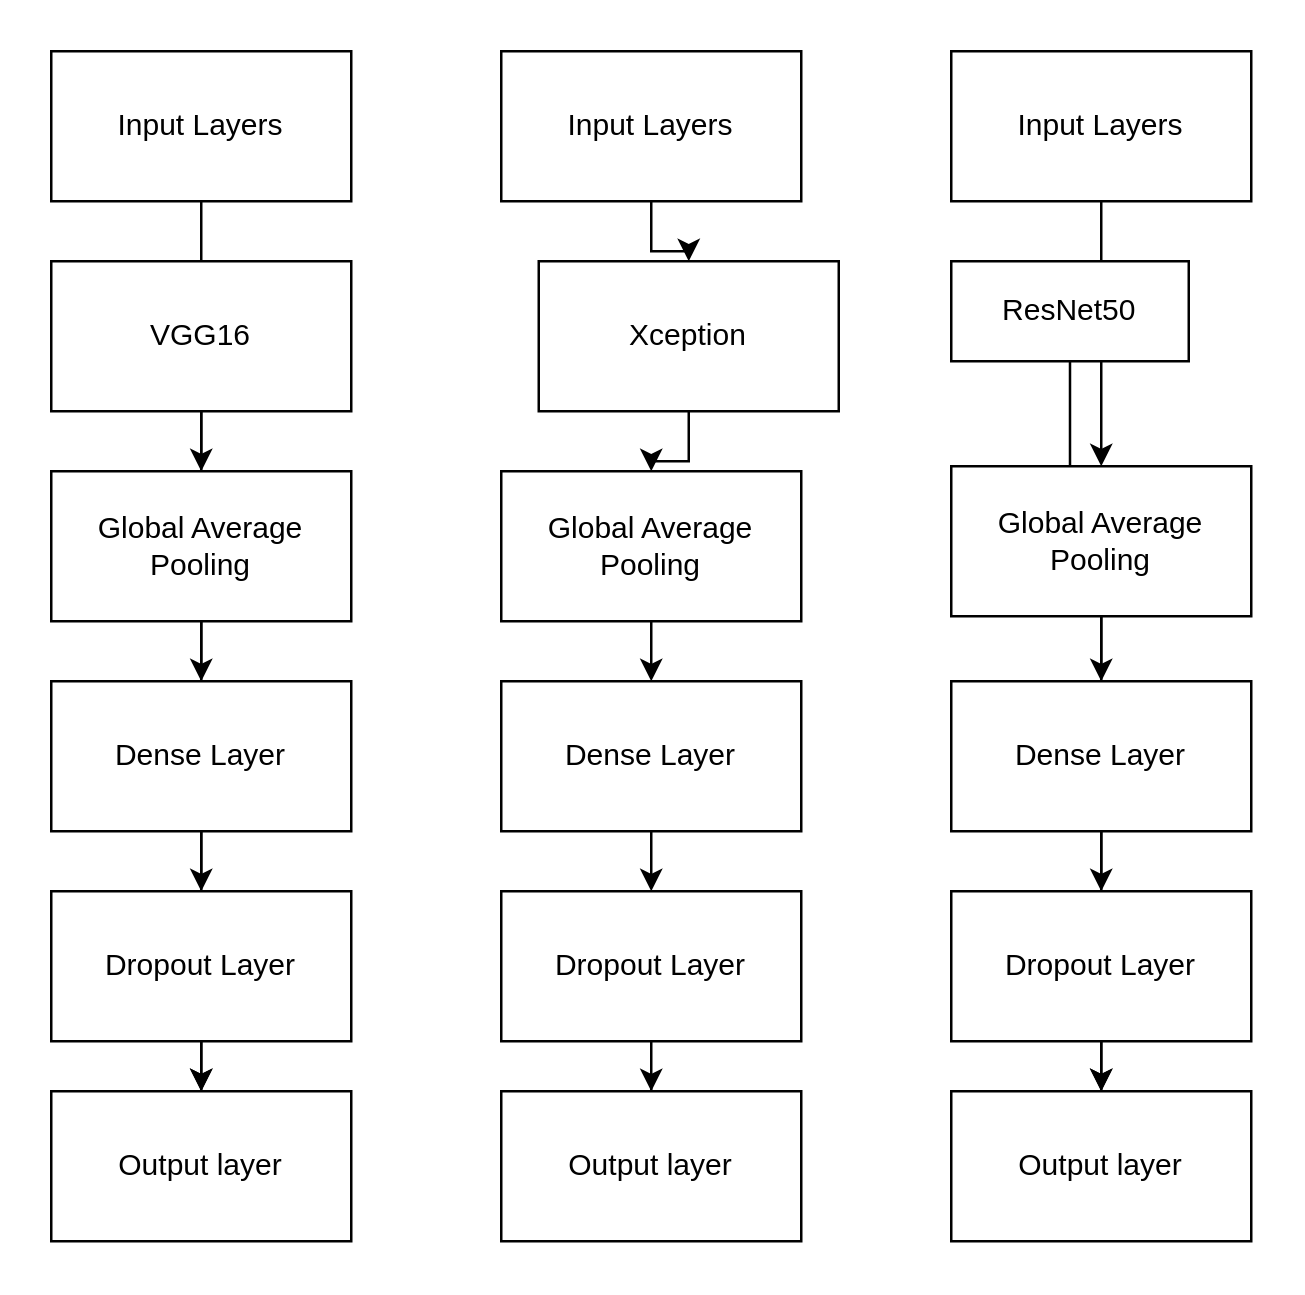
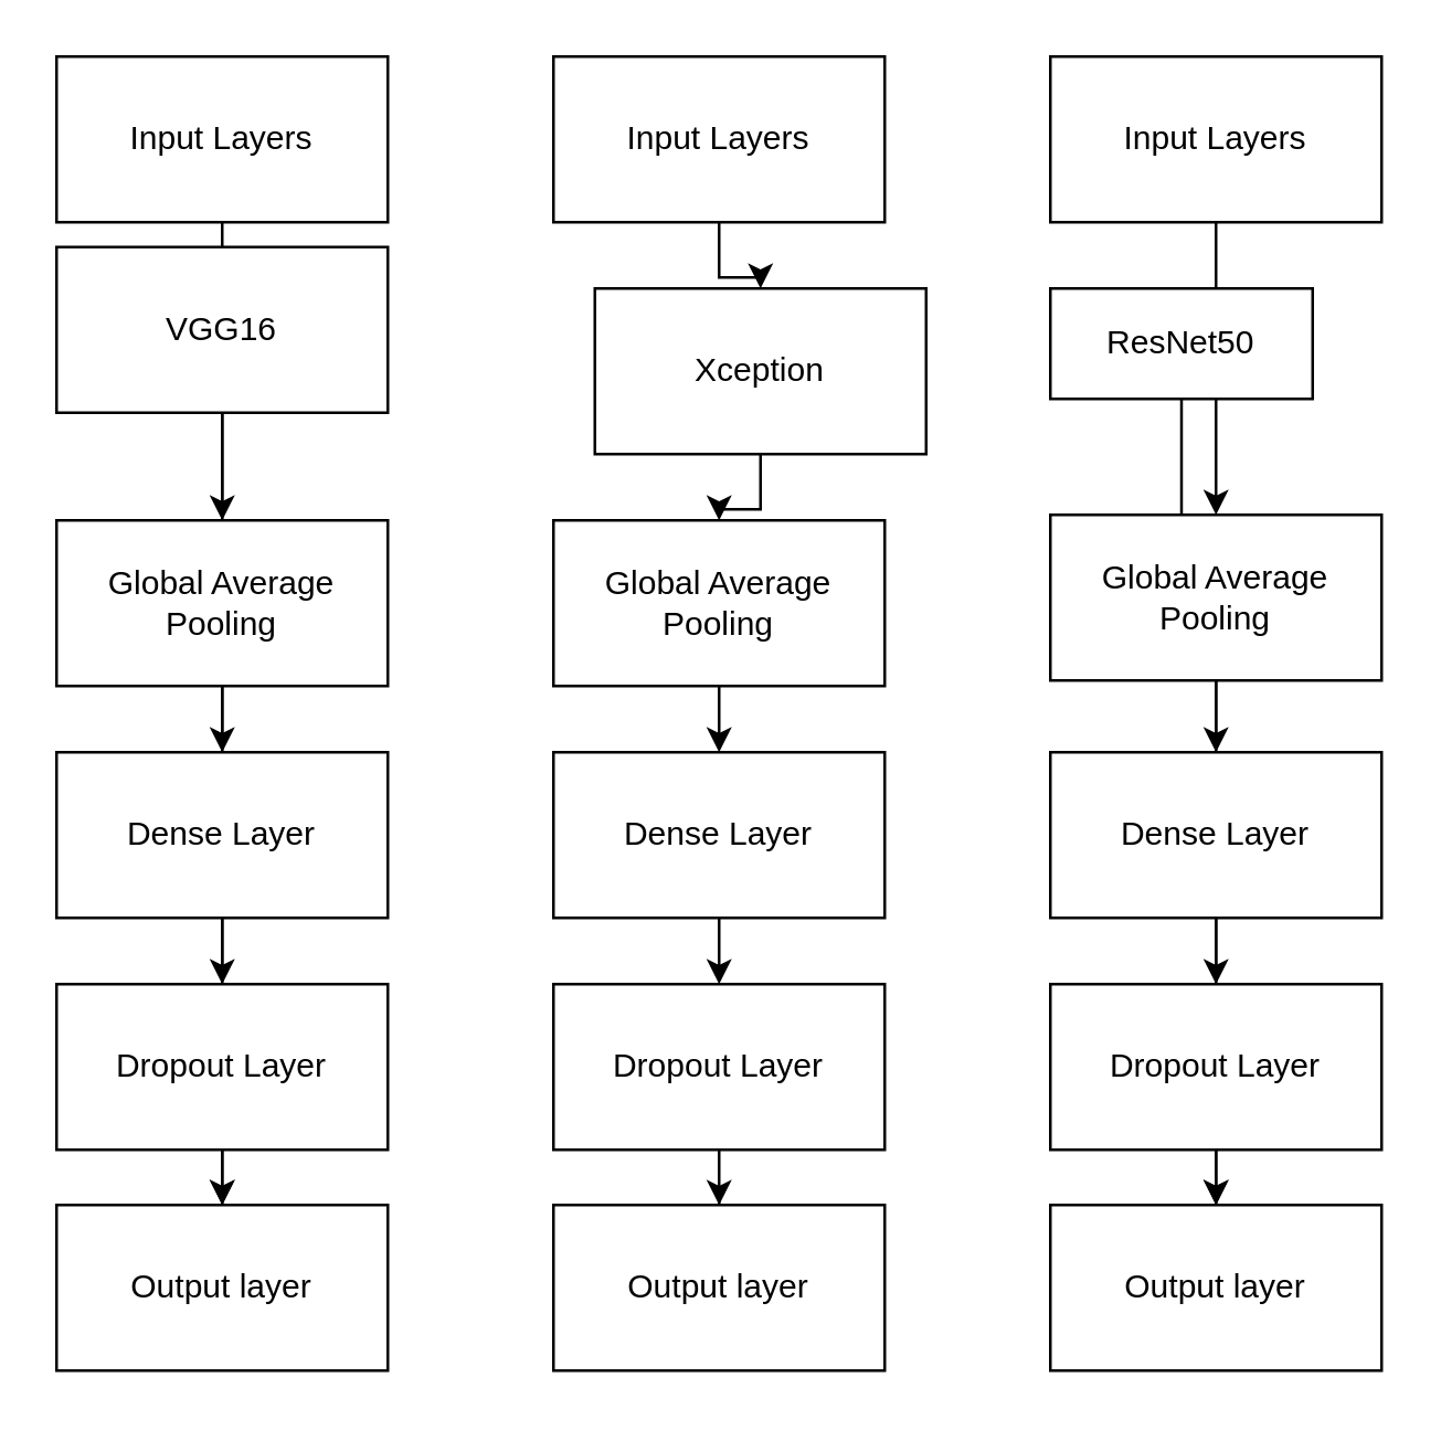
- <mxCell id="20" value="VGG16" style="rounded=0;whiteSpace=wrap;html=1;" vertex="1" parent="1"><mxGeometry x="20" y="104" width="120" height="60" as="geometry" /></mxCell>
+ <mxCell id="20" value="VGG16" style="rounded=0;whiteSpace=wrap;html=1;" vertex="1" parent="1"><mxGeometry x="20" y="89" width="120" height="60" as="geometry" /></mxCell>
